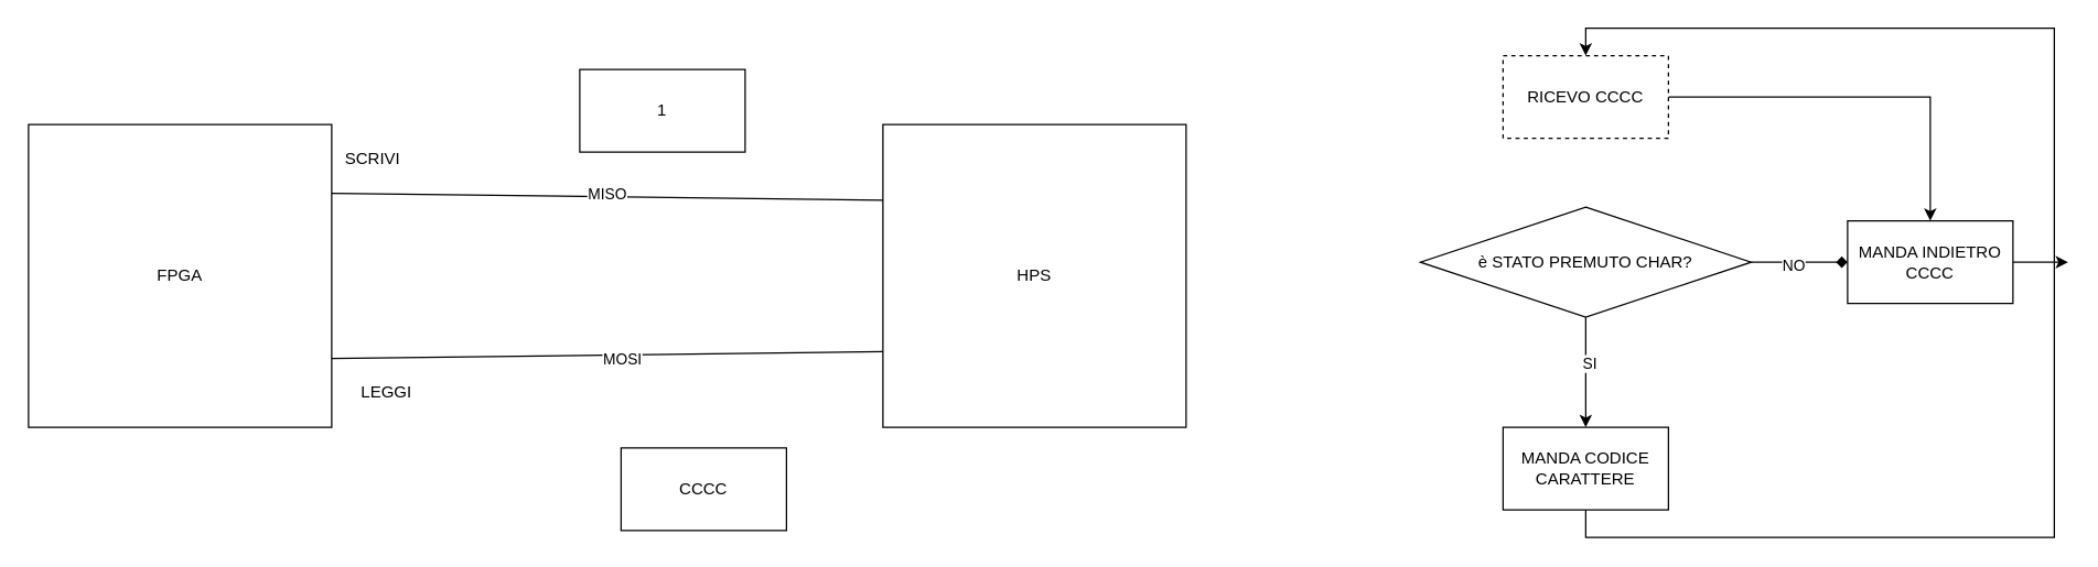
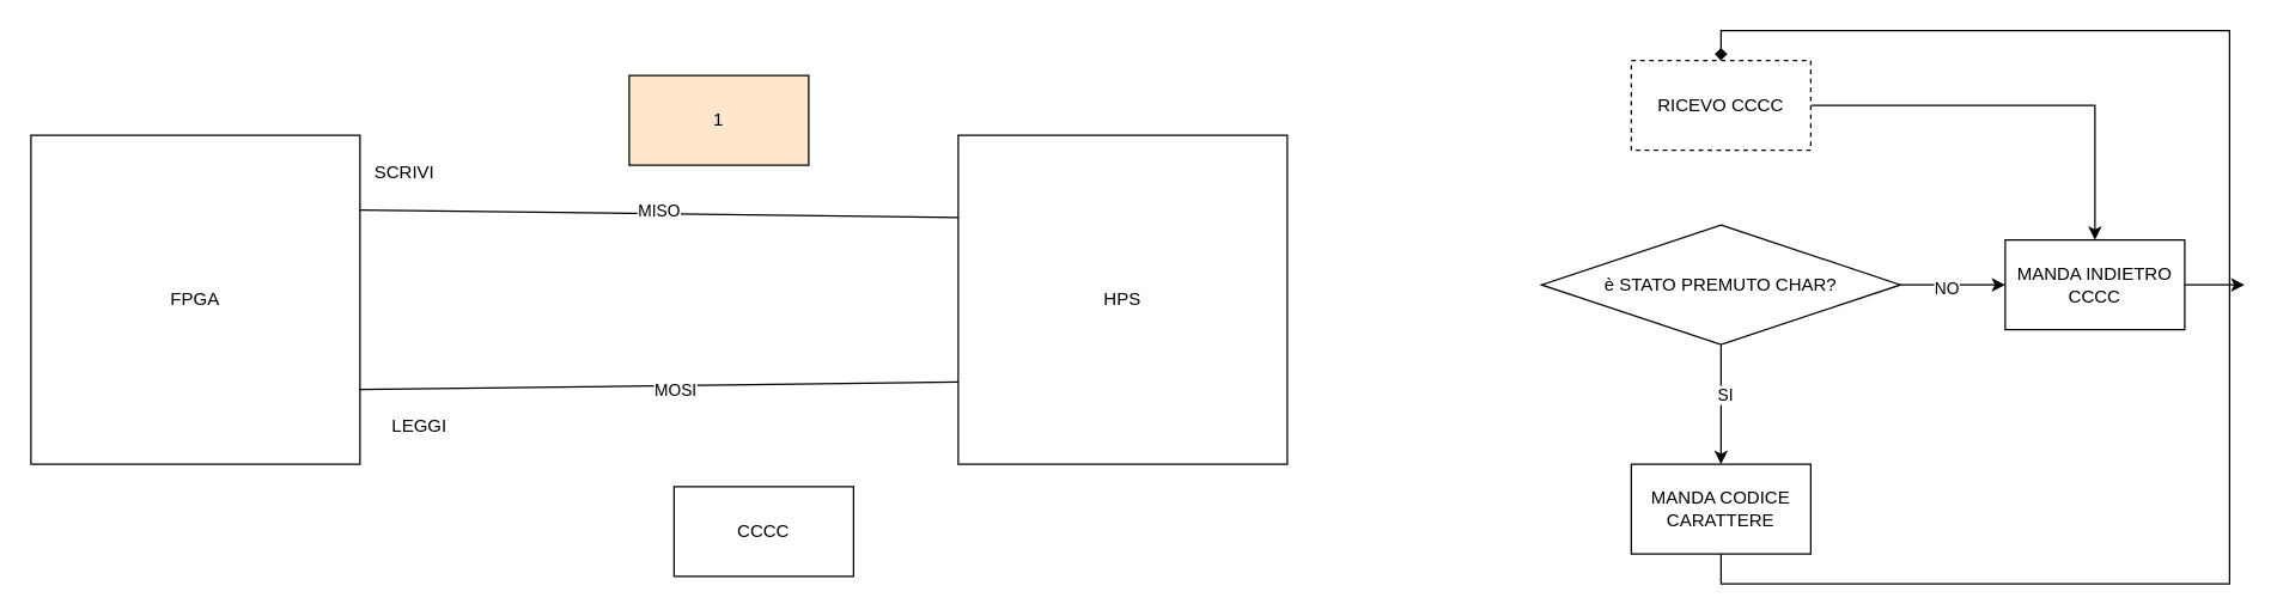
- <mxCell id="18" style="edgeStyle=orthogonalEdgeStyle;rounded=0;orthogonalLoop=1;jettySize=auto;html=1;exitX=0.5;exitY=1;exitDx=0;exitDy=0;entryX=0.5;entryY=0;entryDx=0;entryDy=0;" edge="1" parent="1" source="19" target="17"><mxGeometry relative="1" as="geometry"><Array as="points"><mxPoint x="1150" y="390" /><mxPoint x="1490" y="390" /><mxPoint x="1490" y="20" /><mxPoint x="1150" y="20" /></Array></mxGeometry></mxCell>
+ <mxCell id="18" style="edgeStyle=orthogonalEdgeStyle;rounded=0;orthogonalLoop=1;jettySize=auto;html=1;exitX=0.5;exitY=1;exitDx=0;exitDy=0;entryX=0.5;entryY=0;entryDx=0;entryDy=0;endArrow=diamond;" edge="1" parent="1" source="19" target="17"><mxGeometry relative="1" as="geometry"><Array as="points"><mxPoint x="1150" y="390" /><mxPoint x="1490" y="390" /><mxPoint x="1490" y="20" /><mxPoint x="1150" y="20" /></Array></mxGeometry></mxCell>
- <mxCell id="20" value="1" style="rounded=0;whiteSpace=wrap;html=1;" vertex="1" parent="1"><mxGeometry x="420" y="50" width="120" height="60" as="geometry" /></mxCell>
+ <mxCell id="20" value="1" style="rounded=0;whiteSpace=wrap;html=1;fillColor=#ffe6cc;" vertex="1" parent="1"><mxGeometry x="420" y="50" width="120" height="60" as="geometry" /></mxCell>
- <mxCell id="13" style="edgeStyle=orthogonalEdgeStyle;rounded=0;orthogonalLoop=1;jettySize=auto;html=1;exitX=1;exitY=0.5;exitDx=0;exitDy=0;entryX=0;entryY=0.5;entryDx=0;entryDy=0;endArrow=diamond;" edge="1" parent="1" source="15" target="22"><mxGeometry relative="1" as="geometry"><Array as="points"><mxPoint x="1300" y="190" /><mxPoint x="1300" y="190" /></Array></mxGeometry></mxCell>
+ <mxCell id="13" style="edgeStyle=orthogonalEdgeStyle;rounded=0;orthogonalLoop=1;jettySize=auto;html=1;exitX=1;exitY=0.5;exitDx=0;exitDy=0;entryX=0;entryY=0.5;entryDx=0;entryDy=0;" edge="1" parent="1" source="15" target="22"><mxGeometry relative="1" as="geometry"><Array as="points"><mxPoint x="1300" y="190" /><mxPoint x="1300" y="190" /></Array></mxGeometry></mxCell>
